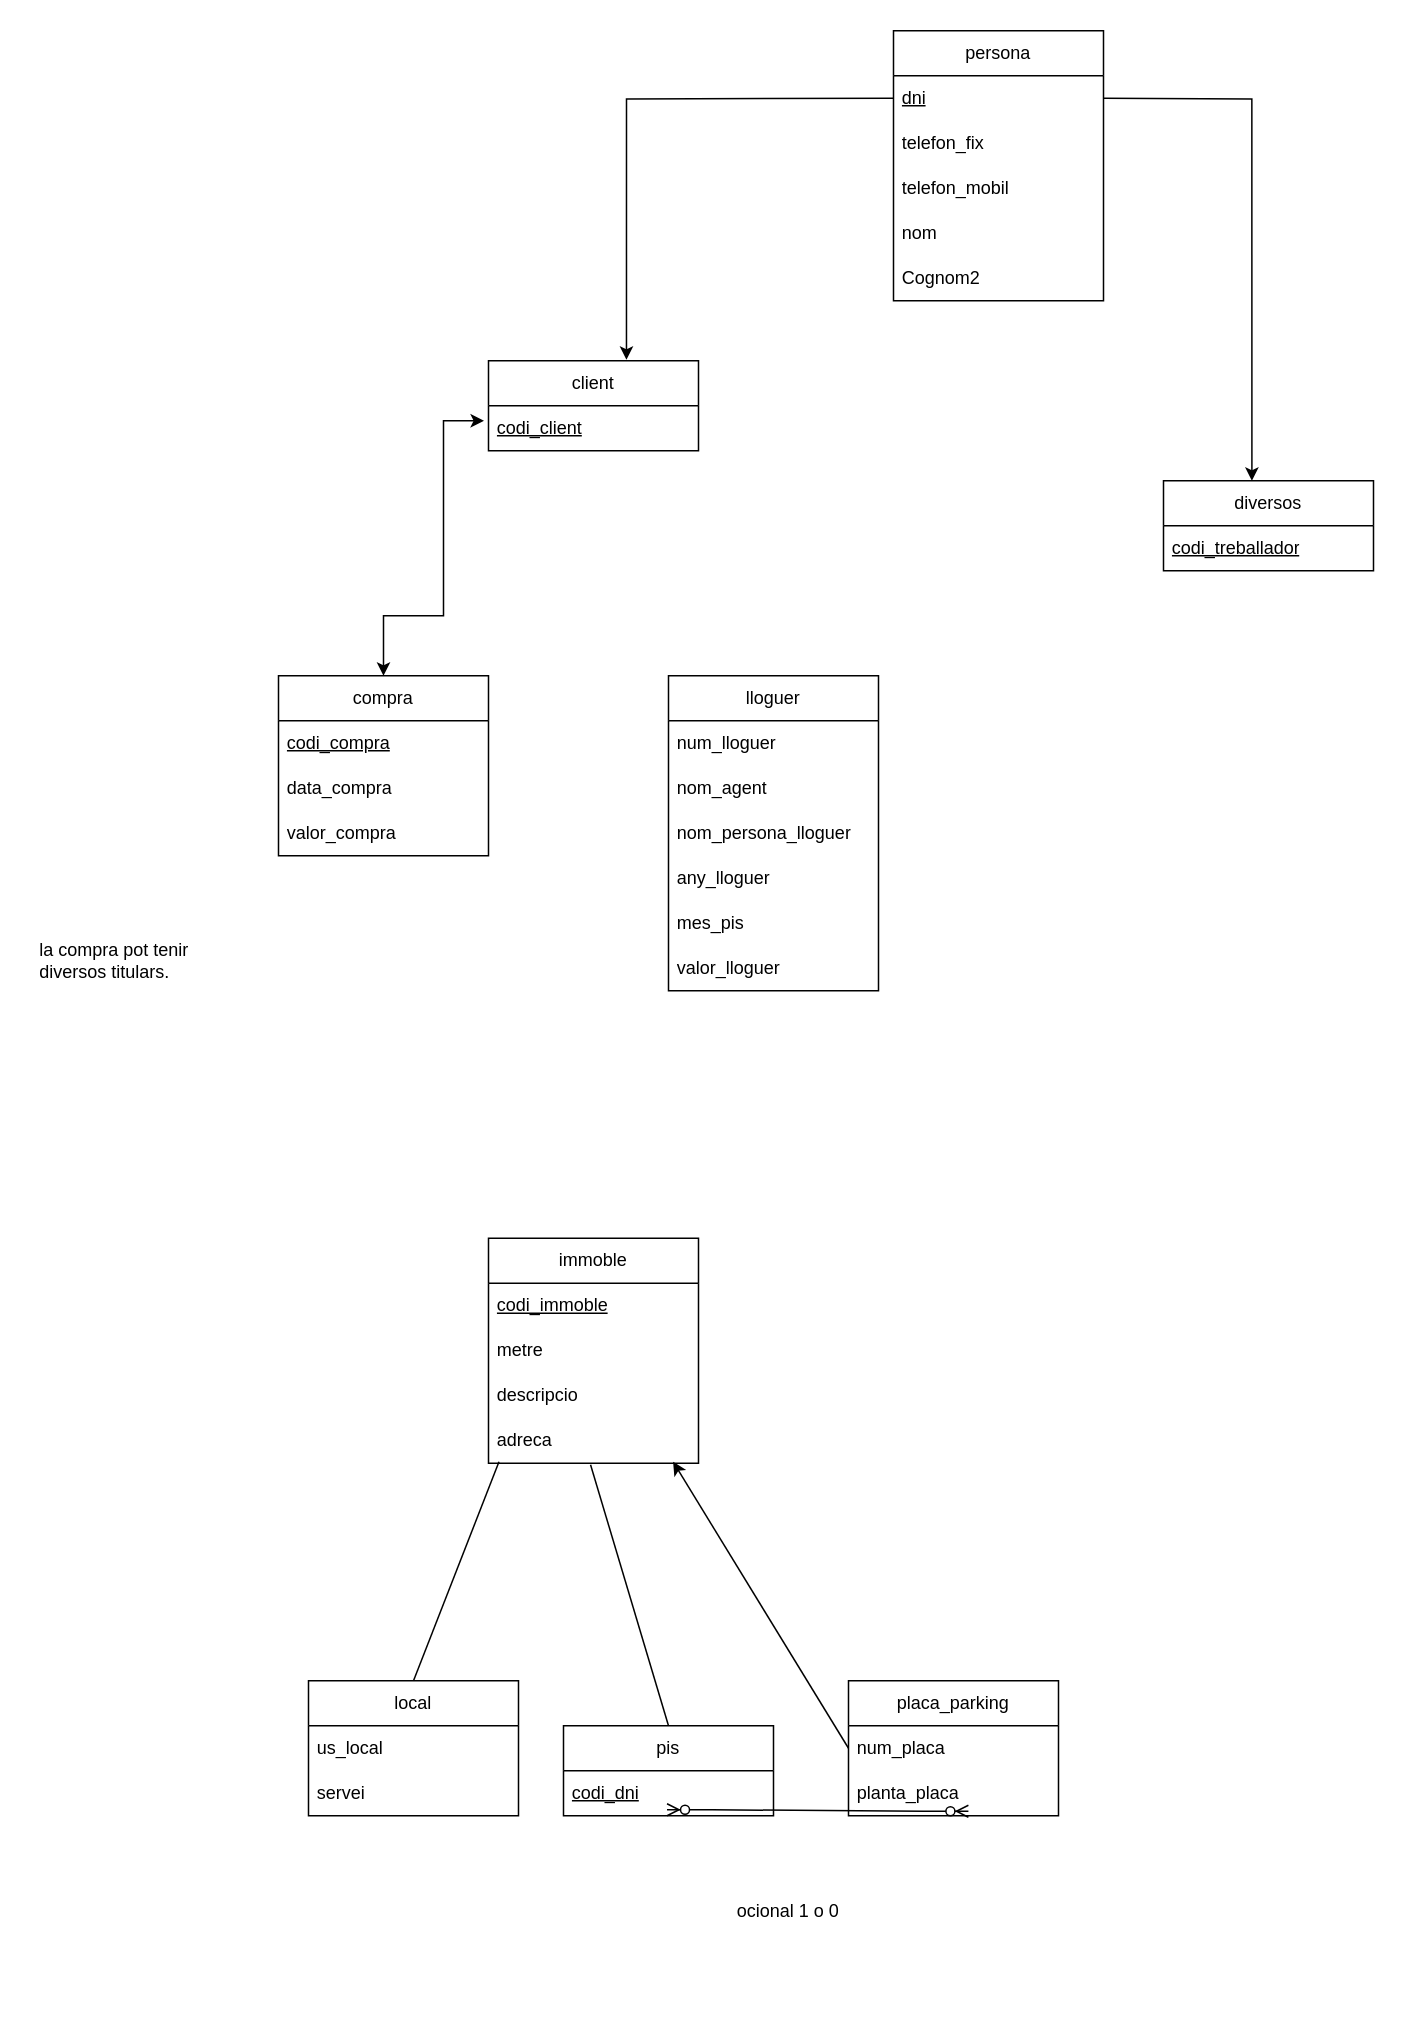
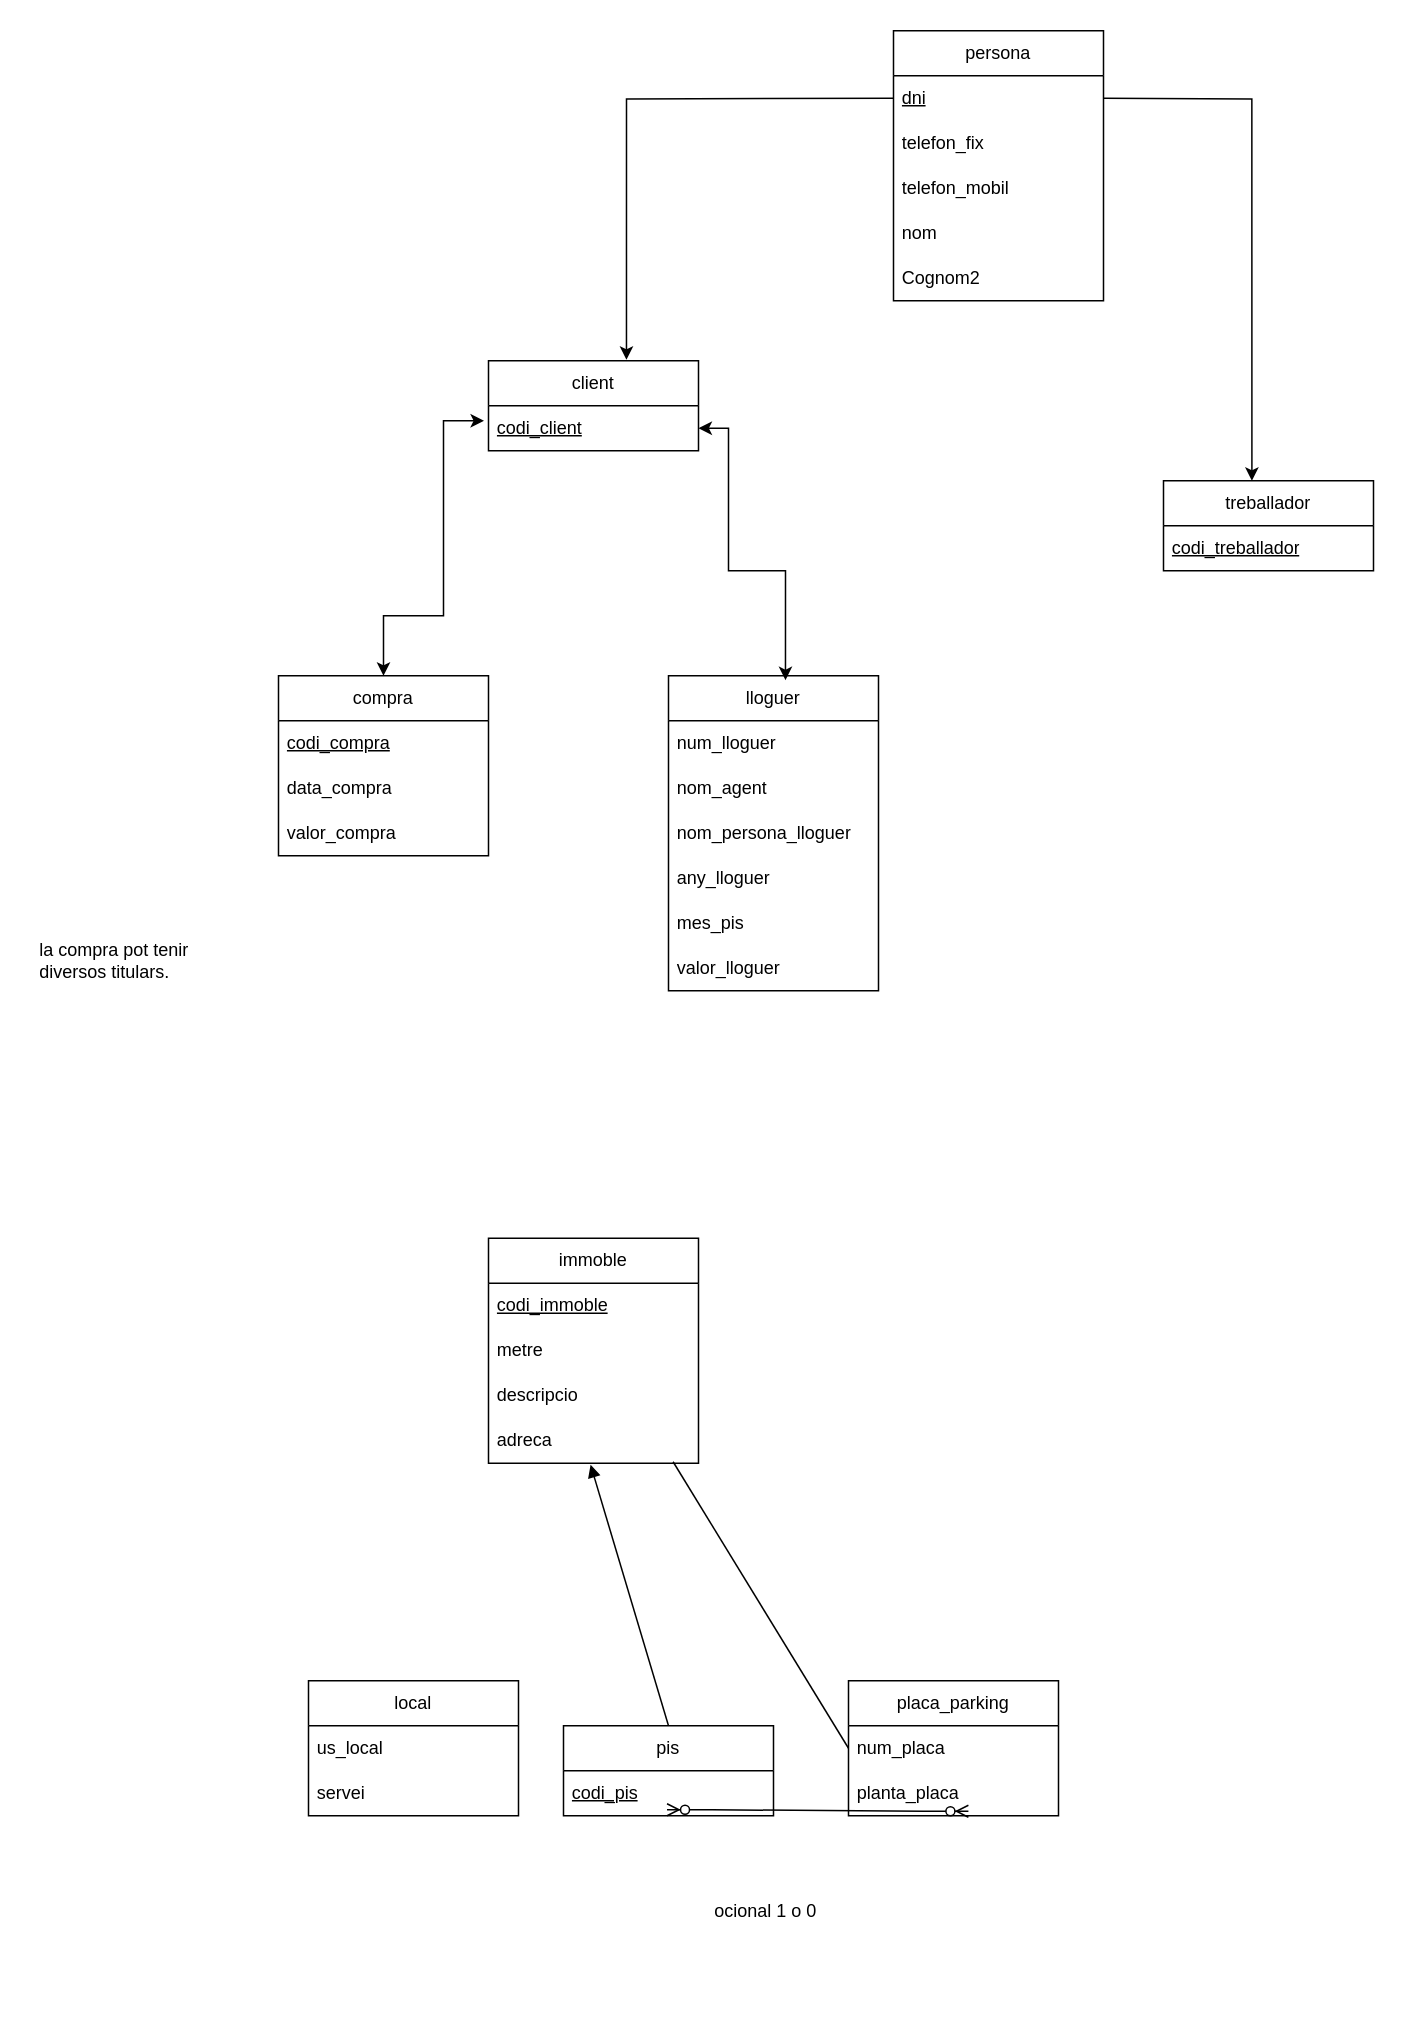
- <mxCell id="4" value="diversos" style="swimlane;fontStyle=0;childLayout=stackLayout;horizontal=1;startSize=30;horizontalStack=0;resizeParent=1;resizeParentMax=0;resizeLast=0;collapsible=1;marginBottom=0;whiteSpace=wrap;html=1;" parent="1" vertex="1"><mxGeometry x="775" y="320" width="140" height="60" as="geometry" /></mxCell>
+ <mxCell id="4" value="treballador" style="swimlane;fontStyle=0;childLayout=stackLayout;horizontal=1;startSize=30;horizontalStack=0;resizeParent=1;resizeParentMax=0;resizeLast=0;collapsible=1;marginBottom=0;whiteSpace=wrap;html=1;" parent="1" vertex="1"><mxGeometry x="775" y="320" width="140" height="60" as="geometry" /></mxCell>
+ <mxCell id="45" value="" style="endArrow=classic;startArrow=classic;html=1;rounded=0;exitX=0.557;exitY=0.014;exitDx=0;exitDy=0;exitPerimeter=0;entryX=1;entryY=0.5;entryDx=0;entryDy=0;" edge="1" parent="1" source="23" target="3"><mxGeometry width="50" height="50" relative="1" as="geometry"><mxPoint y="460" as="sourcePoint" x="265" /><mxPoint x="475" y="290" as="targetPoint" /><Array as="points"><mxPoint x="523" y="380" /><mxPoint x="485" y="380" /><mxPoint x="485" y="285" /></Array></mxGeometry></mxCell>
- <mxCell id="32" value="" style="endArrow=none;html=1;rounded=0;entryX=0.486;entryY=1.033;entryDx=0;entryDy=0;exitX=0.5;exitY=0;exitDx=0;exitDy=0;entryPerimeter=0;" parent="1" source="11" target="10" edge="1"><mxGeometry width="50" height="50" relative="1" as="geometry"><mxPoint x="575" y="1175" as="sourcePoint" /><mxPoint x="475" y="880" as="targetPoint" /></mxGeometry></mxCell>
+ <mxCell id="32" value="" style="endArrow=block;html=1;rounded=0;entryX=0.486;entryY=1.033;entryDx=0;entryDy=0;exitX=0.5;exitY=0;exitDx=0;exitDy=0;entryPerimeter=0;" parent="1" source="11" target="10" edge="1"><mxGeometry width="50" height="50" relative="1" as="geometry"><mxPoint x="575" y="1175" as="sourcePoint" /><mxPoint x="475" y="880" as="targetPoint" /></mxGeometry></mxCell>
- <mxCell id="30" value="" style="endArrow=classic;html=1;rounded=0;entryX=0.879;entryY=0.967;entryDx=0;entryDy=0;exitX=0;exitY=0.5;exitDx=0;exitDy=0;entryPerimeter=0;" parent="1" source="17" target="10" edge="1"><mxGeometry width="50" height="50" relative="1" as="geometry"><mxPoint x="381" y="776" as="sourcePoint" /><mxPoint x="345" y="890" as="targetPoint" /></mxGeometry></mxCell>
+ <mxCell id="30" value="" style="endArrow=none;html=1;rounded=0;entryX=0.879;entryY=0.967;entryDx=0;entryDy=0;exitX=0;exitY=0.5;exitDx=0;exitDy=0;entryPerimeter=0;" parent="1" source="17" target="10" edge="1"><mxGeometry width="50" height="50" relative="1" as="geometry"><mxPoint x="381" y="776" as="sourcePoint" /><mxPoint x="345" y="890" as="targetPoint" /></mxGeometry></mxCell>
- <mxCell id="31" value="" style="endArrow=none;html=1;rounded=0;entryX=0.05;entryY=0.967;entryDx=0;entryDy=0;exitX=0.5;exitY=0;exitDx=0;exitDy=0;entryPerimeter=0;" parent="1" source="13" target="10" edge="1"><mxGeometry width="50" height="50" relative="1" as="geometry"><mxPoint x="575" y="1175" as="sourcePoint" /><mxPoint x="475" y="880" as="targetPoint" /></mxGeometry></mxCell>
- <mxCell id="12" value="&lt;u&gt;codi_dni&lt;/u&gt;" style="text;strokeColor=none;fillColor=none;align=left;verticalAlign=middle;spacingLeft=4;spacingRight=4;overflow=hidden;points=[[0,0.5],[1,0.5]];portConstraint=eastwest;rotatable=0;whiteSpace=wrap;html=1;" parent="11" vertex="1"><mxGeometry y="30" width="140" height="30" as="geometry" /></mxCell>
+ <mxCell id="12" value="&lt;u&gt;codi_pis&lt;/u&gt;" style="text;strokeColor=none;fillColor=none;align=left;verticalAlign=middle;spacingLeft=4;spacingRight=4;overflow=hidden;points=[[0,0.5],[1,0.5]];portConstraint=eastwest;rotatable=0;whiteSpace=wrap;html=1;" parent="11" vertex="1"><mxGeometry y="30" width="140" height="30" as="geometry" /></mxCell>
- <mxCell id="37" value="ocional 1 o 0" style="text;strokeColor=none;fillColor=none;spacingLeft=4;spacingRight=4;overflow=hidden;rotatable=0;points=[[0,0.5],[1,0.5]];portConstraint=eastwest;fontSize=12;whiteSpace=wrap;html=1;" parent="1" vertex="1"><mxGeometry x="485" y="1260" width="110" height="70" as="geometry" /></mxCell>
+ <mxCell id="37" value="ocional 1 o 0" style="text;strokeColor=none;fillColor=none;spacingLeft=4;spacingRight=4;overflow=hidden;rotatable=0;points=[[0,0.5],[1,0.5]];portConstraint=eastwest;fontSize=12;whiteSpace=wrap;html=1;" parent="1" vertex="1"><mxGeometry x="470" y="1260" width="110" height="70" as="geometry" /></mxCell>
